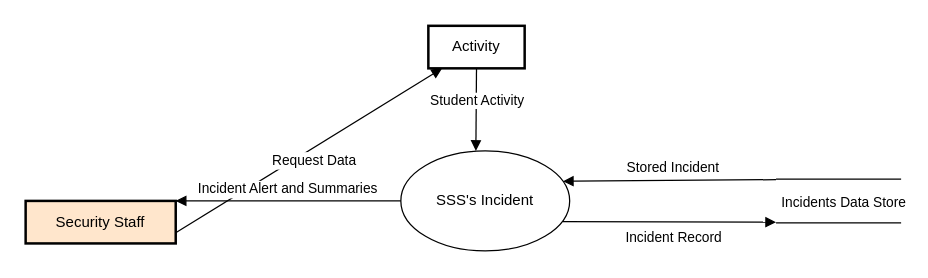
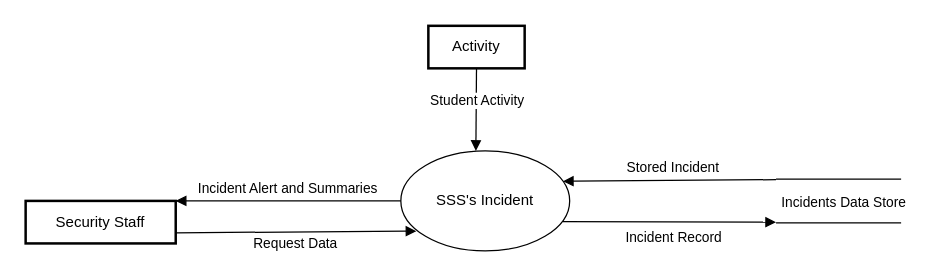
- <mxCell id="5" value="Request Data" style="startArrow=none;endArrow=block;exitX=1;exitY=0.75;rounded=0;exitDx=0;exitDy=0;" parent="1" source="3" target="4" edge="1"><mxGeometry x="-0.002" y="-9" relative="1" as="geometry"><mxPoint x="343" y="450.5" as="targetPoint" /><mxPoint as="offset" /></mxGeometry></mxCell>
+ <mxCell id="5" value="Request Data" style="startArrow=none;endArrow=block;exitX=1;exitY=0.75;entryX=0.092;entryY=0.802;rounded=0;entryDx=0;entryDy=0;exitDx=0;exitDy=0;entryPerimeter=0;" parent="1" source="3" target="2" edge="1"><mxGeometry x="-0.002" y="-9" relative="1" as="geometry"><mxPoint x="343" y="450.5" as="targetPoint" /><mxPoint as="offset" /></mxGeometry></mxCell>
- <mxCell id="3" value="Security Staff" style="whiteSpace=wrap;strokeWidth=2;fillColor=#ffe6cc;" parent="1" vertex="1"><mxGeometry x="20" y="160" width="120" height="34" as="geometry" /></mxCell>
+ <mxCell id="3" value="Security Staff" style="whiteSpace=wrap;strokeWidth=2;" parent="1" vertex="1"><mxGeometry x="20" y="160" width="120" height="34" as="geometry" /></mxCell>
